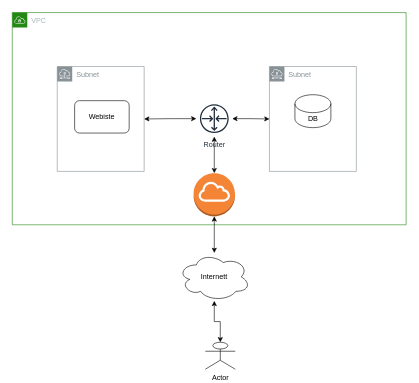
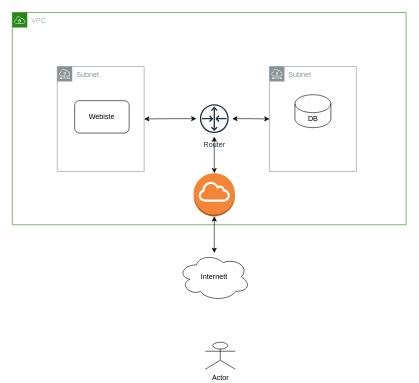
- <mxCell id="14" style="edgeStyle=orthogonalEdgeStyle;rounded=0;orthogonalLoop=1;jettySize=auto;html=1;startArrow=classic;startFill=1;" edge="1" parent="1" source="15" target="10"><mxGeometry relative="1" as="geometry" /></mxCell>
